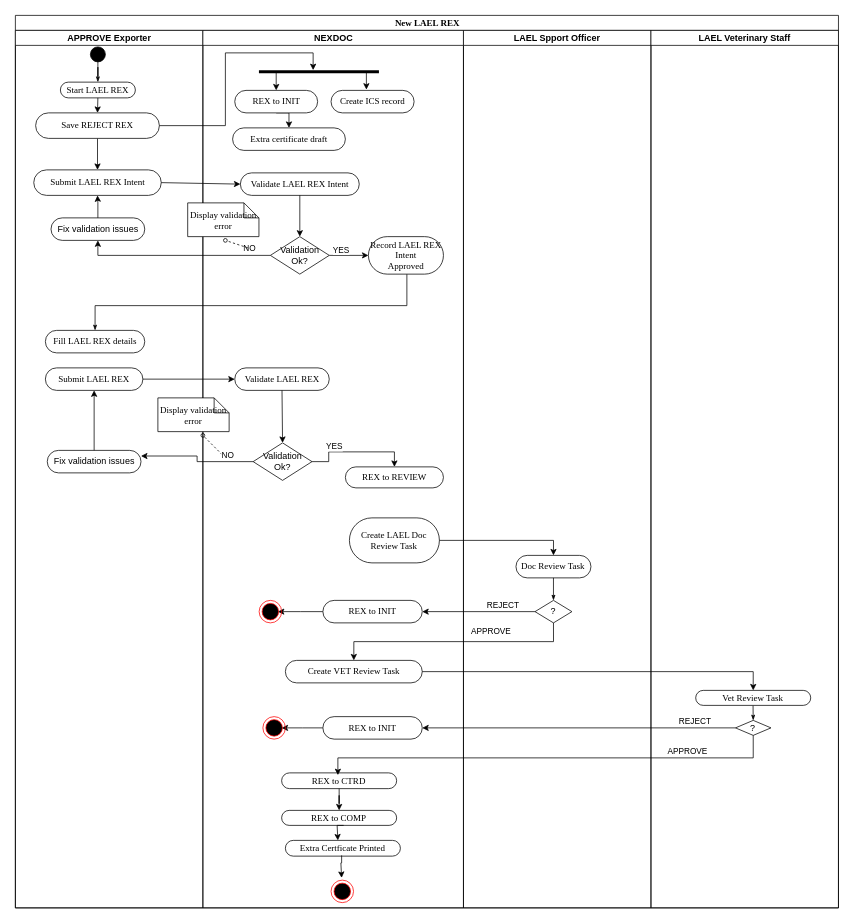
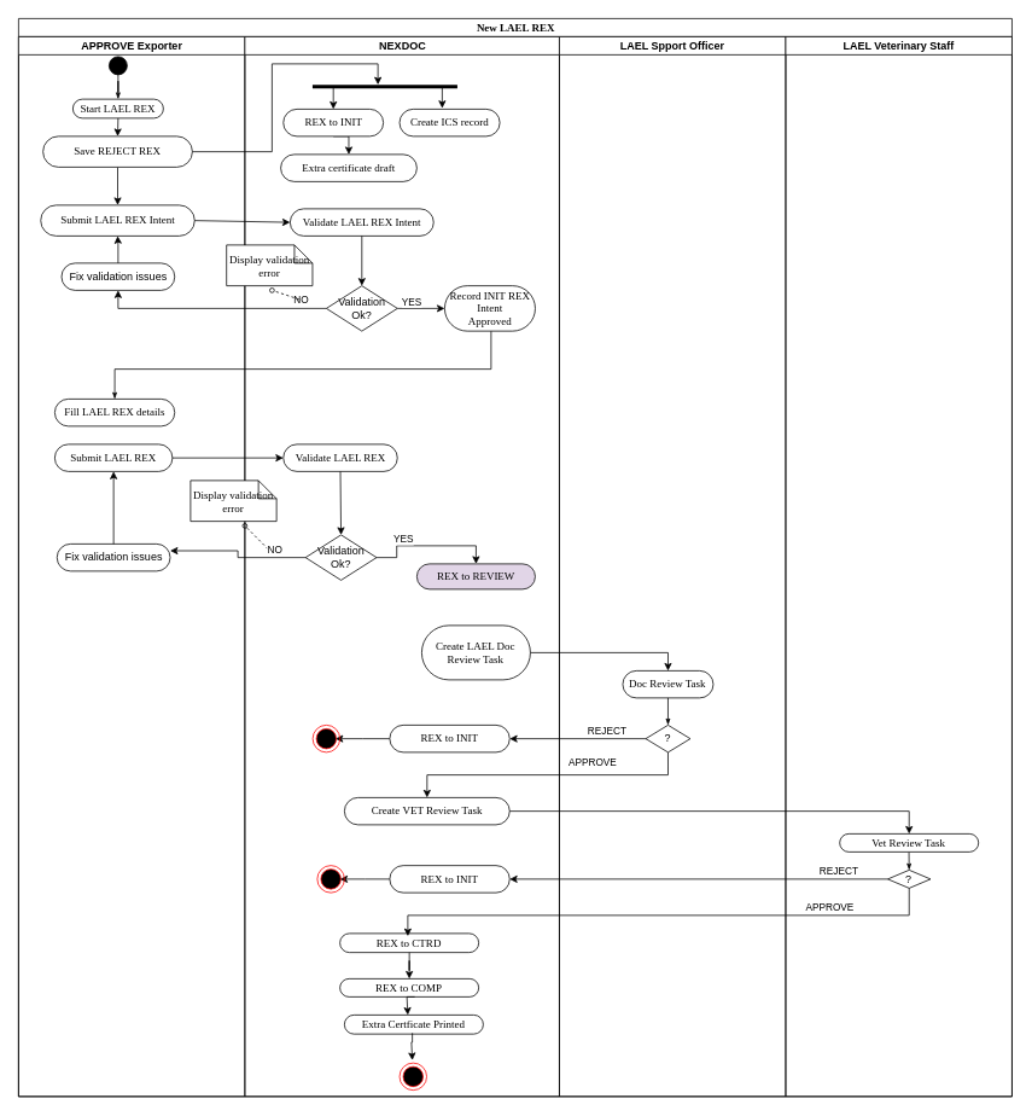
- <mxCell id="30" value="Record LAEL REX Intent&lt;div&gt;Approved&lt;/div&gt;" style="rounded=1;whiteSpace=wrap;html=1;shadow=0;comic=0;labelBackgroundColor=none;strokeWidth=1;fontFamily=Verdana;fontSize=12;align=center;arcSize=50;" vertex="1" parent="23"><mxGeometry x="220.75" y="275" width="100" height="50" as="geometry" /></mxCell>
+ <mxCell id="30" value="Record INIT REX Intent&lt;div&gt;Approved&lt;/div&gt;" style="rounded=1;whiteSpace=wrap;html=1;shadow=0;comic=0;labelBackgroundColor=none;strokeWidth=1;fontFamily=Verdana;fontSize=12;align=center;arcSize=50;" vertex="1" parent="23"><mxGeometry x="220.75" y="275" width="100" height="50" as="geometry" /></mxCell>
- <mxCell id="35" value="REX to REVIEW" style="rounded=1;whiteSpace=wrap;html=1;shadow=0;comic=0;labelBackgroundColor=none;strokeWidth=1;fontFamily=Verdana;fontSize=12;align=center;arcSize=50;" vertex="1" parent="23"><mxGeometry x="190" y="582" width="130.75" height="28" as="geometry" /></mxCell>
+ <mxCell id="35" value="REX to REVIEW" style="rounded=1;whiteSpace=wrap;html=1;shadow=0;comic=0;labelBackgroundColor=none;strokeWidth=1;fontFamily=Verdana;fontSize=12;align=center;arcSize=50;fillColor=#e1d5e7;" vertex="1" parent="23"><mxGeometry x="190" y="582" width="130.75" height="28" as="geometry" /></mxCell>
